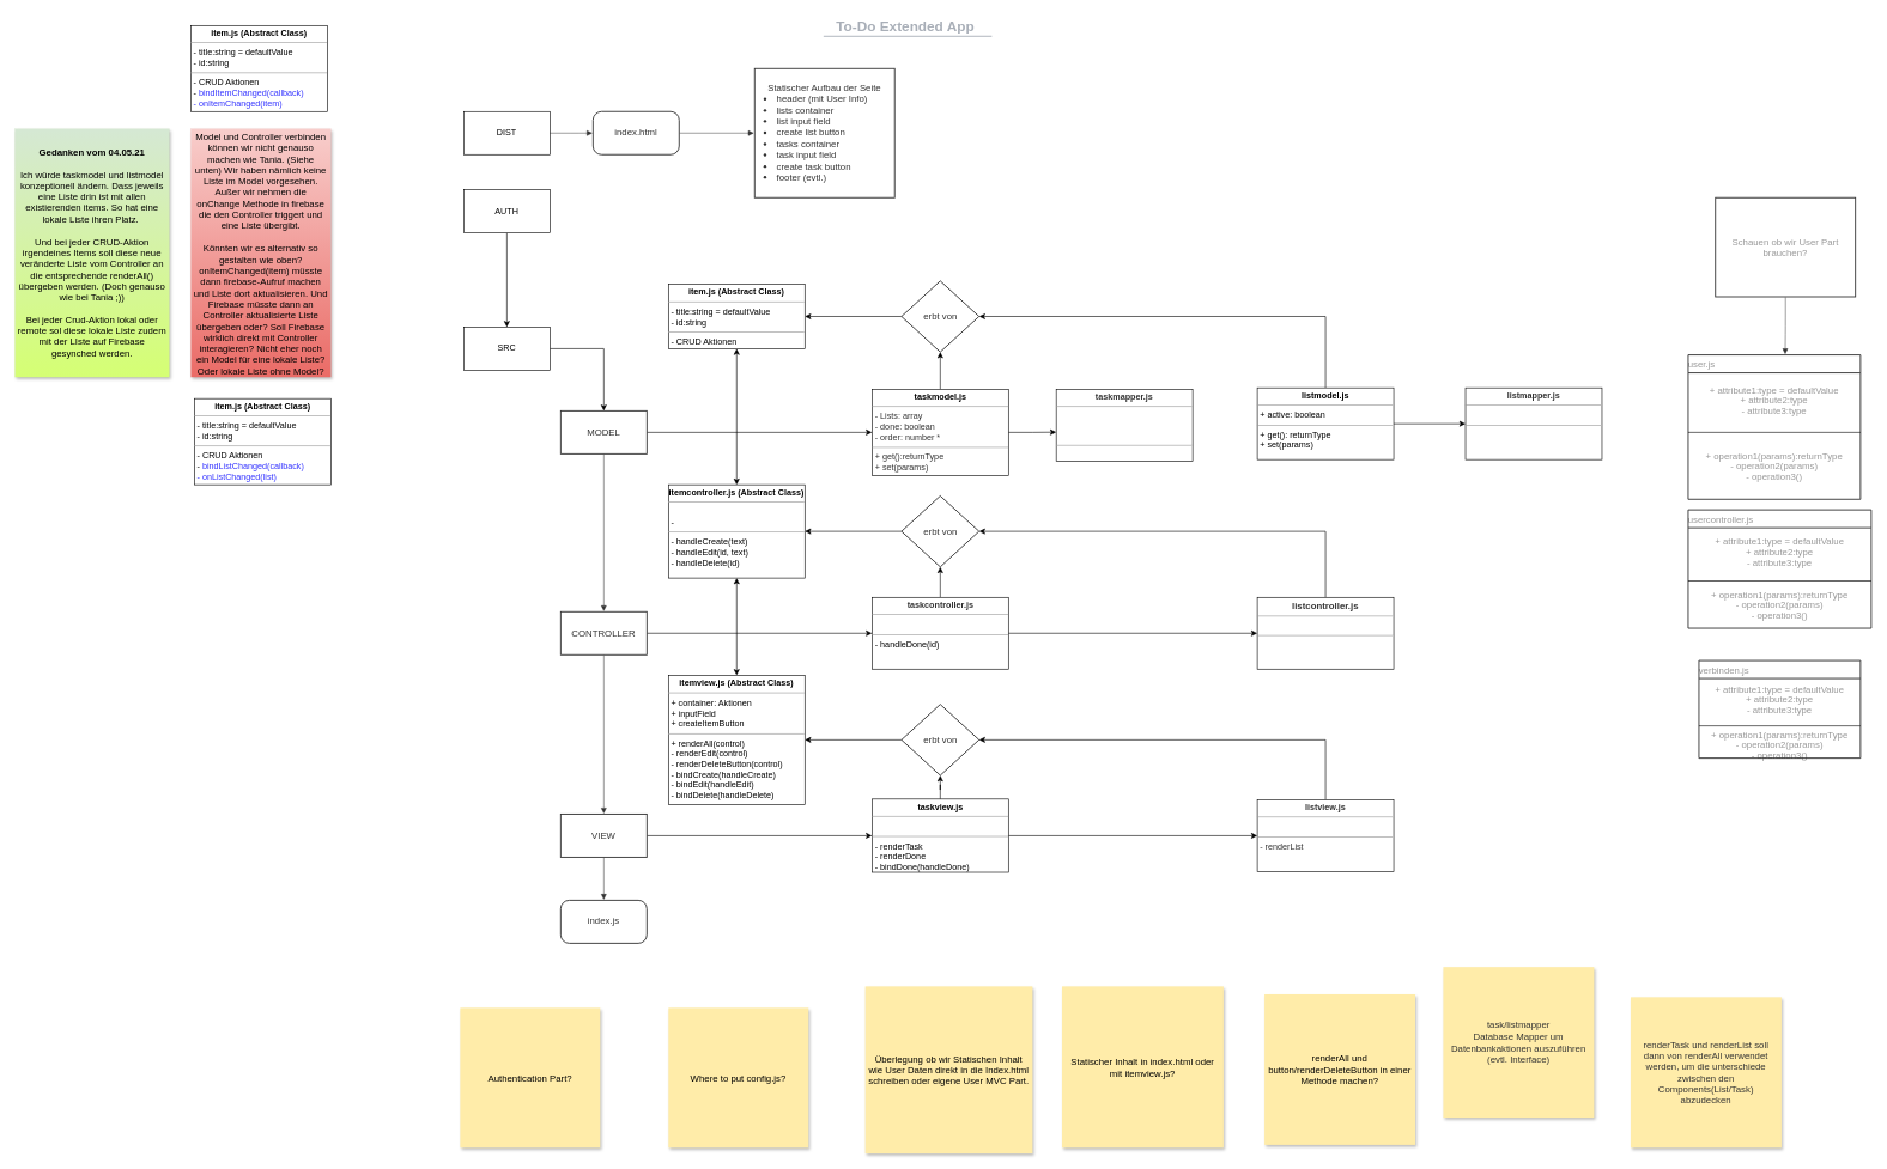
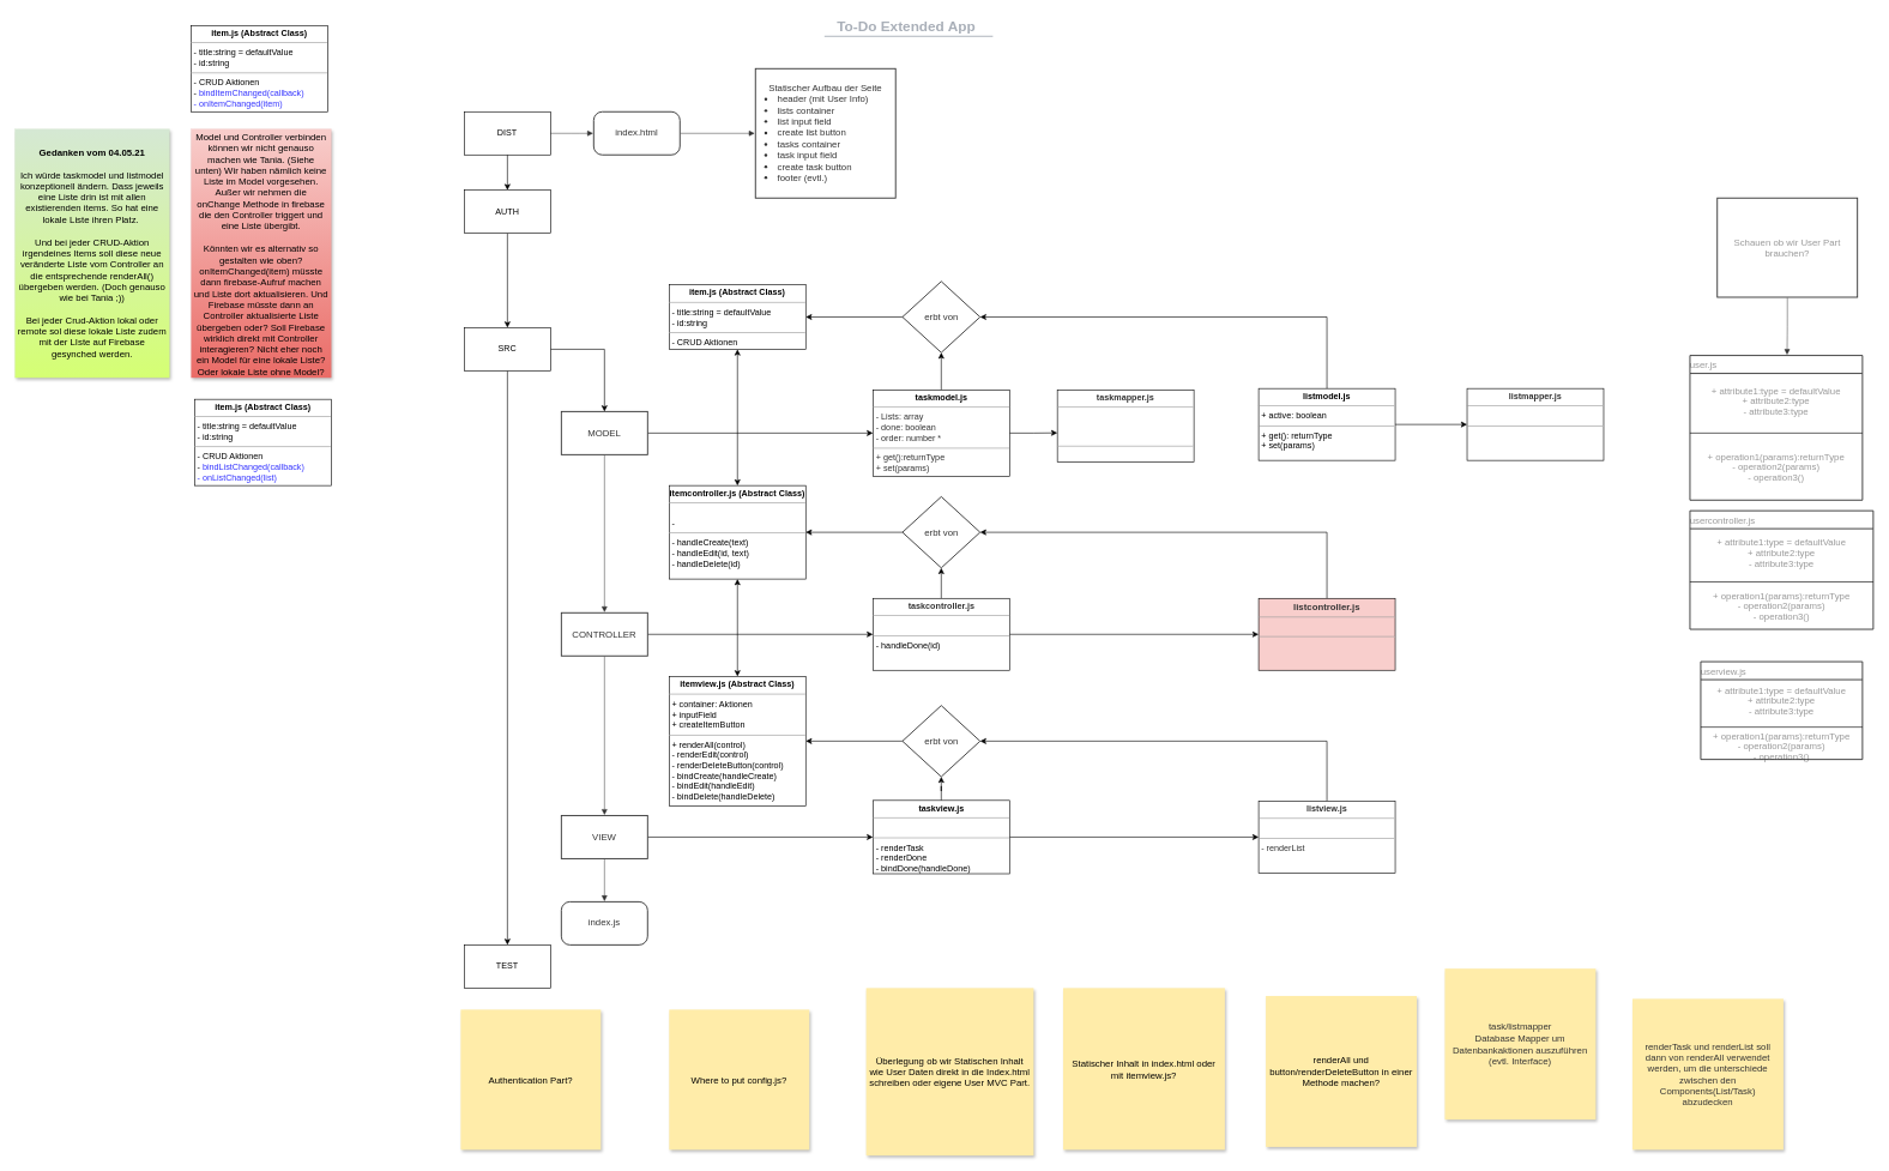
+ <mxCell id="48" value="" style="endArrow=classic;html=1;exitX=0.5;exitY=1;exitDx=0;exitDy=0;" parent="1" source="41" target="43" edge="1"><mxGeometry width="50" height="50" relative="1" as="geometry"><mxPoint x="710" y="215" as="sourcePoint" /><mxPoint x="710" y="445" as="targetPoint" /><Array as="points" /></mxGeometry></mxCell>
- <mxCell id="71" value="&lt;p style=&quot;margin: 0px ; margin-top: 4px ; text-align: center&quot;&gt;&lt;b style=&quot;color: rgb(51 , 51 , 51) ; font-size: 13px&quot;&gt;listcontroller.js&lt;/b&gt;&lt;br&gt;&lt;/p&gt;&lt;hr size=&quot;1&quot;&gt;&lt;p style=&quot;margin: 0px ; margin-left: 4px&quot;&gt;&lt;br&gt;&lt;/p&gt;&lt;hr size=&quot;1&quot;&gt;&lt;p style=&quot;margin: 0px ; margin-left: 4px&quot;&gt;&lt;br&gt;&lt;/p&gt;" style="verticalAlign=top;align=left;overflow=fill;fontSize=12;fontFamily=Helvetica;html=1;" parent="1" vertex="1"><mxGeometry x="1750" y="831.96" width="190" height="100" as="geometry" /></mxCell>
+ <mxCell id="71" value="&lt;p style=&quot;margin: 0px ; margin-top: 4px ; text-align: center&quot;&gt;&lt;b style=&quot;color: rgb(51 , 51 , 51) ; font-size: 13px&quot;&gt;listcontroller.js&lt;/b&gt;&lt;br&gt;&lt;/p&gt;&lt;hr size=&quot;1&quot;&gt;&lt;p style=&quot;margin: 0px ; margin-left: 4px&quot;&gt;&lt;br&gt;&lt;/p&gt;&lt;hr size=&quot;1&quot;&gt;&lt;p style=&quot;margin: 0px ; margin-left: 4px&quot;&gt;&lt;br&gt;&lt;/p&gt;" style="verticalAlign=top;align=left;overflow=fill;fontSize=12;fontFamily=Helvetica;html=1;fillColor=#f8cecc;" parent="1" vertex="1"><mxGeometry x="1750" y="831.96" width="190" height="100" as="geometry" /></mxCell>
+ <mxCell id="44" style="edgeStyle=orthogonalEdgeStyle;rounded=0;orthogonalLoop=1;jettySize=auto;html=1;entryX=0.5;entryY=0;entryDx=0;entryDy=0;" parent="1" source="46" target="47" edge="1"><mxGeometry relative="1" as="geometry" /></mxCell>
- <mxCell id="22" value="verbinden.js" style="html=1;overflow=block;blockSpacing=1;whiteSpace=wrap;swimlane;childLayout=stackLayout;horizontal=1;horizontalStack=0;resizeParent=1;resizeParentMax=0;resizeLast=0;collapsible=0;fontStyle=0;marginBottom=0;swimlaneFillColor=#ffffff;startSize=25;whiteSpace=wrap;fontSize=13;fontColor=#333333;align=center;whiteSpace=wrap;align=left;spacing=0;strokeColor=#333333;strokeOpacity=100;fillOpacity=100;fillColor=#ffffff;strokeWidth=1.5;shadow=0;sketch=0;textOpacity=50;" parent="1" vertex="1"><mxGeometry x="2365" y="920" width="225" height="136" as="geometry" /></mxCell>
+ <mxCell id="22" value="userview.js" style="html=1;overflow=block;blockSpacing=1;whiteSpace=wrap;swimlane;childLayout=stackLayout;horizontal=1;horizontalStack=0;resizeParent=1;resizeParentMax=0;resizeLast=0;collapsible=0;fontStyle=0;marginBottom=0;swimlaneFillColor=#ffffff;startSize=25;whiteSpace=wrap;fontSize=13;fontColor=#333333;align=center;whiteSpace=wrap;align=left;spacing=0;strokeColor=#333333;strokeOpacity=100;fillOpacity=100;fillColor=#ffffff;strokeWidth=1.5;shadow=0;sketch=0;textOpacity=50;" parent="1" vertex="1"><mxGeometry x="2365" y="920" width="225" height="136" as="geometry" /></mxCell>
+ <mxCell id="47" value="TEST" style="rounded=0;whiteSpace=wrap;html=1;" parent="1" vertex="1"><mxGeometry x="645" y="1314" width="120" height="60" as="geometry" /></mxCell>
